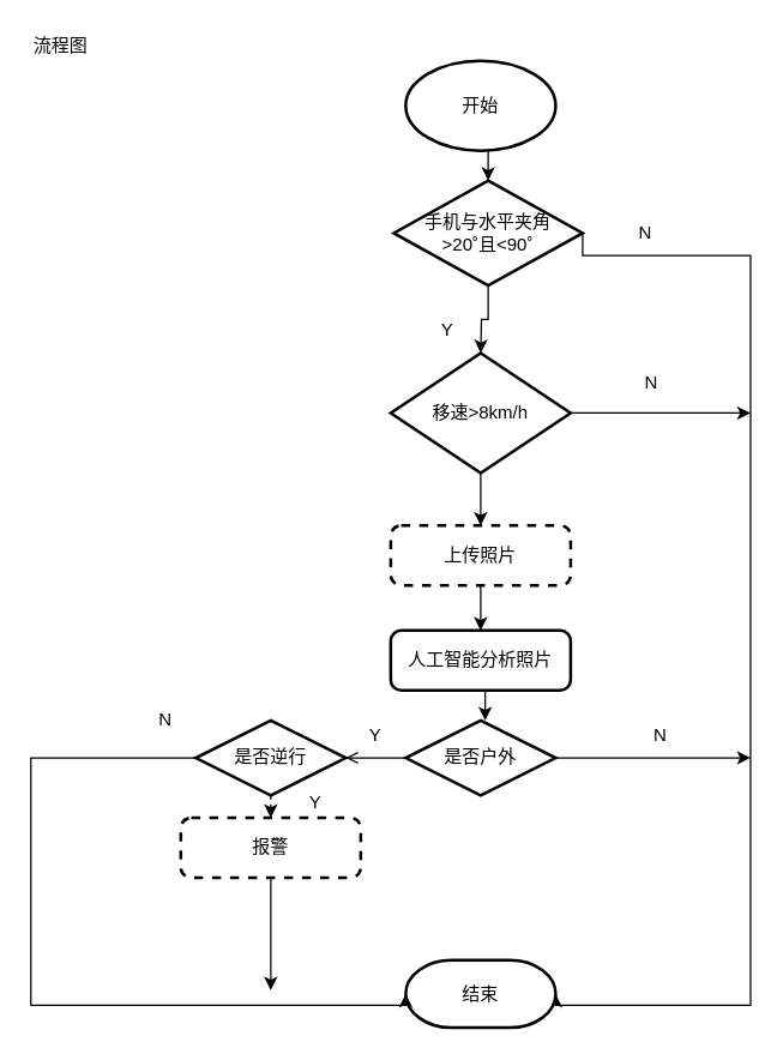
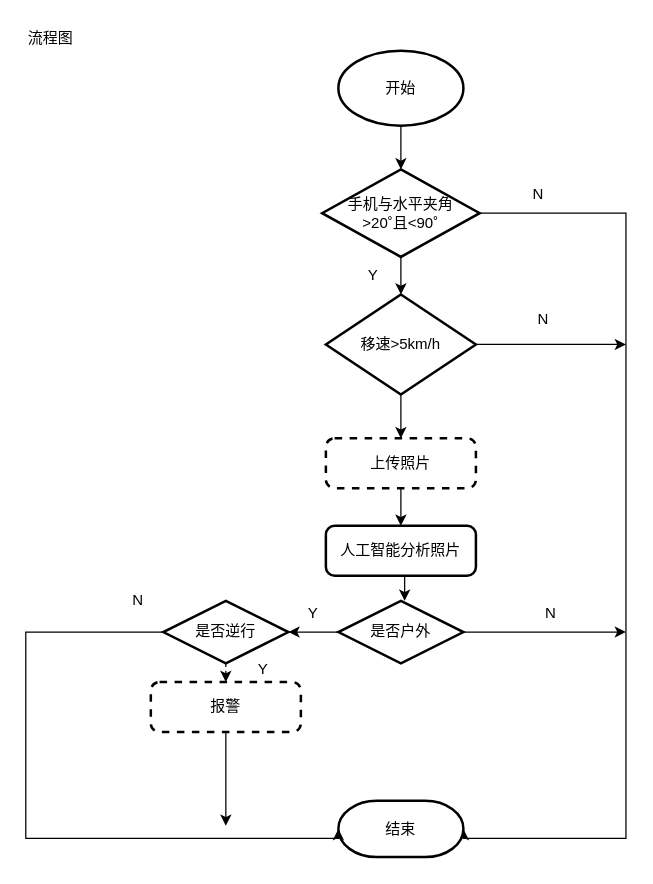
- <mxCell id="7" value="手机与水平夹角&lt;br&gt;&amp;gt;20˚且&amp;lt;90˚" style="strokeWidth=2;html=1;shape=mxgraph.flowchart.decision;whiteSpace=wrap;" vertex="1" parent="1"><mxGeometry x="262" y="120" width="126" height="70" as="geometry" /></mxCell>
+ <mxCell id="7" value="手机与水平夹角&lt;br&gt;&amp;gt;20˚且&amp;lt;90˚" style="strokeWidth=2;html=1;shape=mxgraph.flowchart.decision;whiteSpace=wrap;" vertex="1" parent="1"><mxGeometry x="257" y="135" width="126" height="70" as="geometry" /></mxCell>
- <mxCell id="11" value="移速&amp;gt;8km/h" style="rhombus;whiteSpace=wrap;html=1;strokeWidth=2;" vertex="1" parent="1"><mxGeometry x="260" y="235" width="120" height="80" as="geometry" /></mxCell>
+ <mxCell id="11" value="移速&amp;gt;5km/h" style="rhombus;whiteSpace=wrap;html=1;strokeWidth=2;" vertex="1" parent="1"><mxGeometry x="260" y="235" width="120" height="80" as="geometry" /></mxCell>
- <mxCell id="22" style="edgeStyle=orthogonalEdgeStyle;rounded=0;orthogonalLoop=1;jettySize=auto;html=1;exitX=0;exitY=0.5;exitDx=0;exitDy=0;exitPerimeter=0;entryX=1;entryY=0.5;entryDx=0;entryDy=0;entryPerimeter=0;endArrow=open;" edge="1" parent="1" source="23" target="27"><mxGeometry relative="1" as="geometry" /></mxCell>
+ <mxCell id="22" style="edgeStyle=orthogonalEdgeStyle;rounded=0;orthogonalLoop=1;jettySize=auto;html=1;exitX=0;exitY=0.5;exitDx=0;exitDy=0;exitPerimeter=0;entryX=1;entryY=0.5;entryDx=0;entryDy=0;entryPerimeter=0;" edge="1" parent="1" source="23" target="27"><mxGeometry relative="1" as="geometry" /></mxCell>
